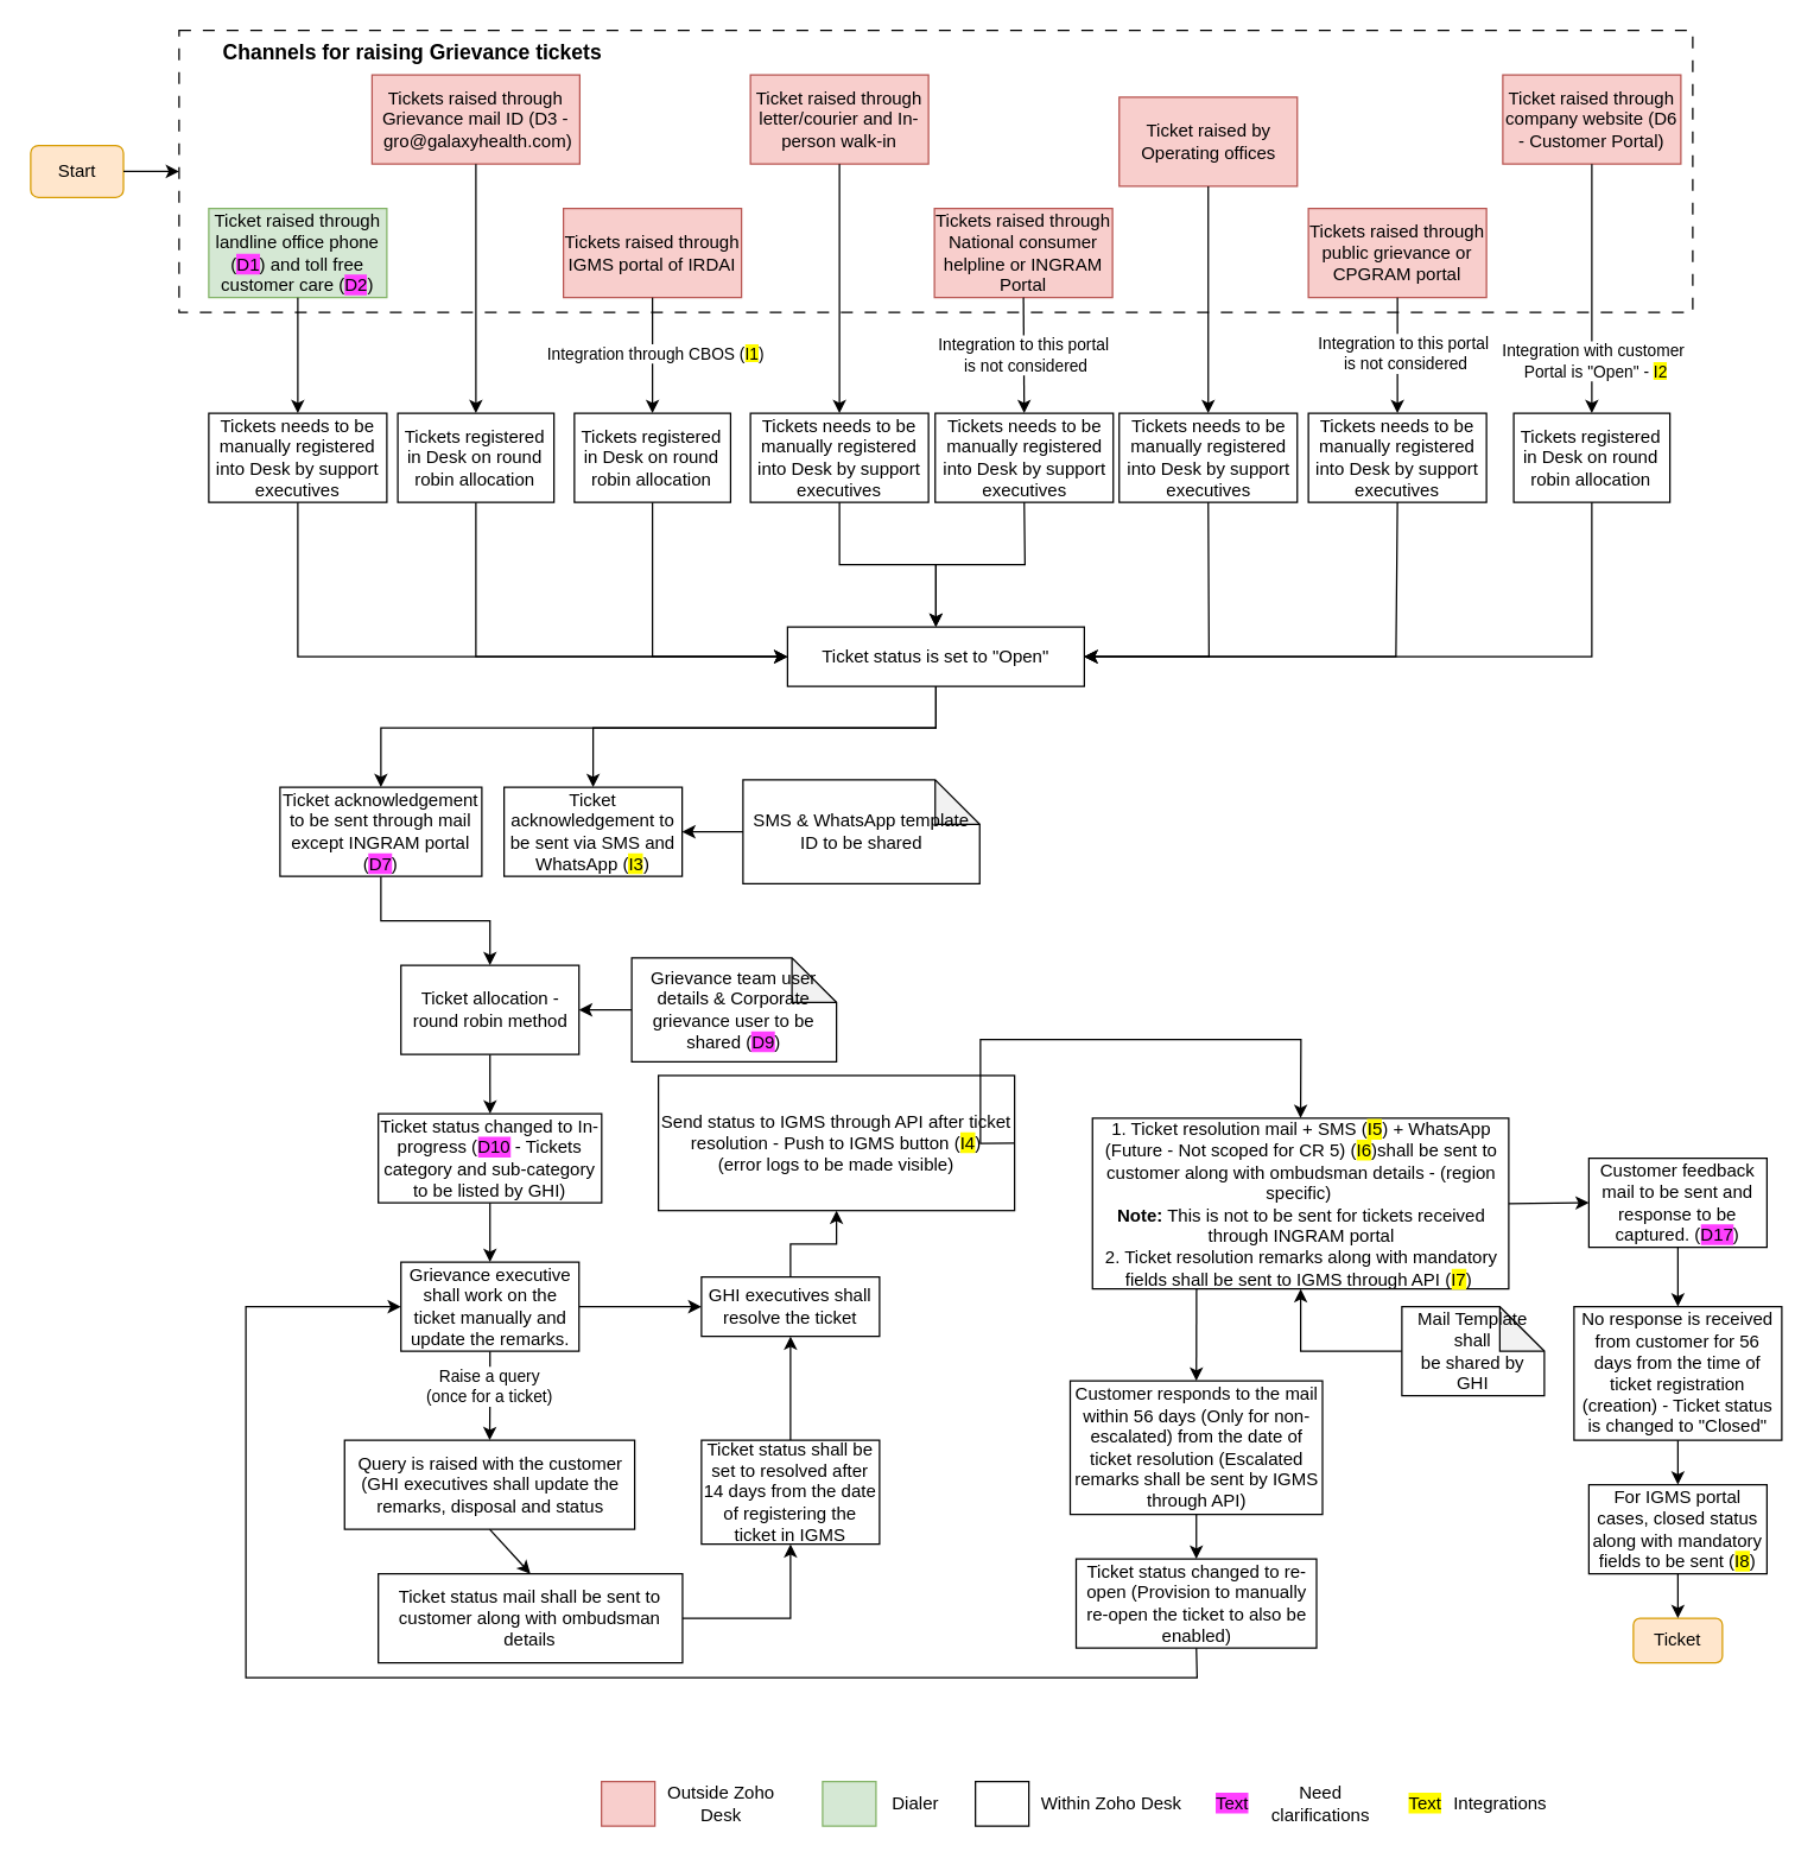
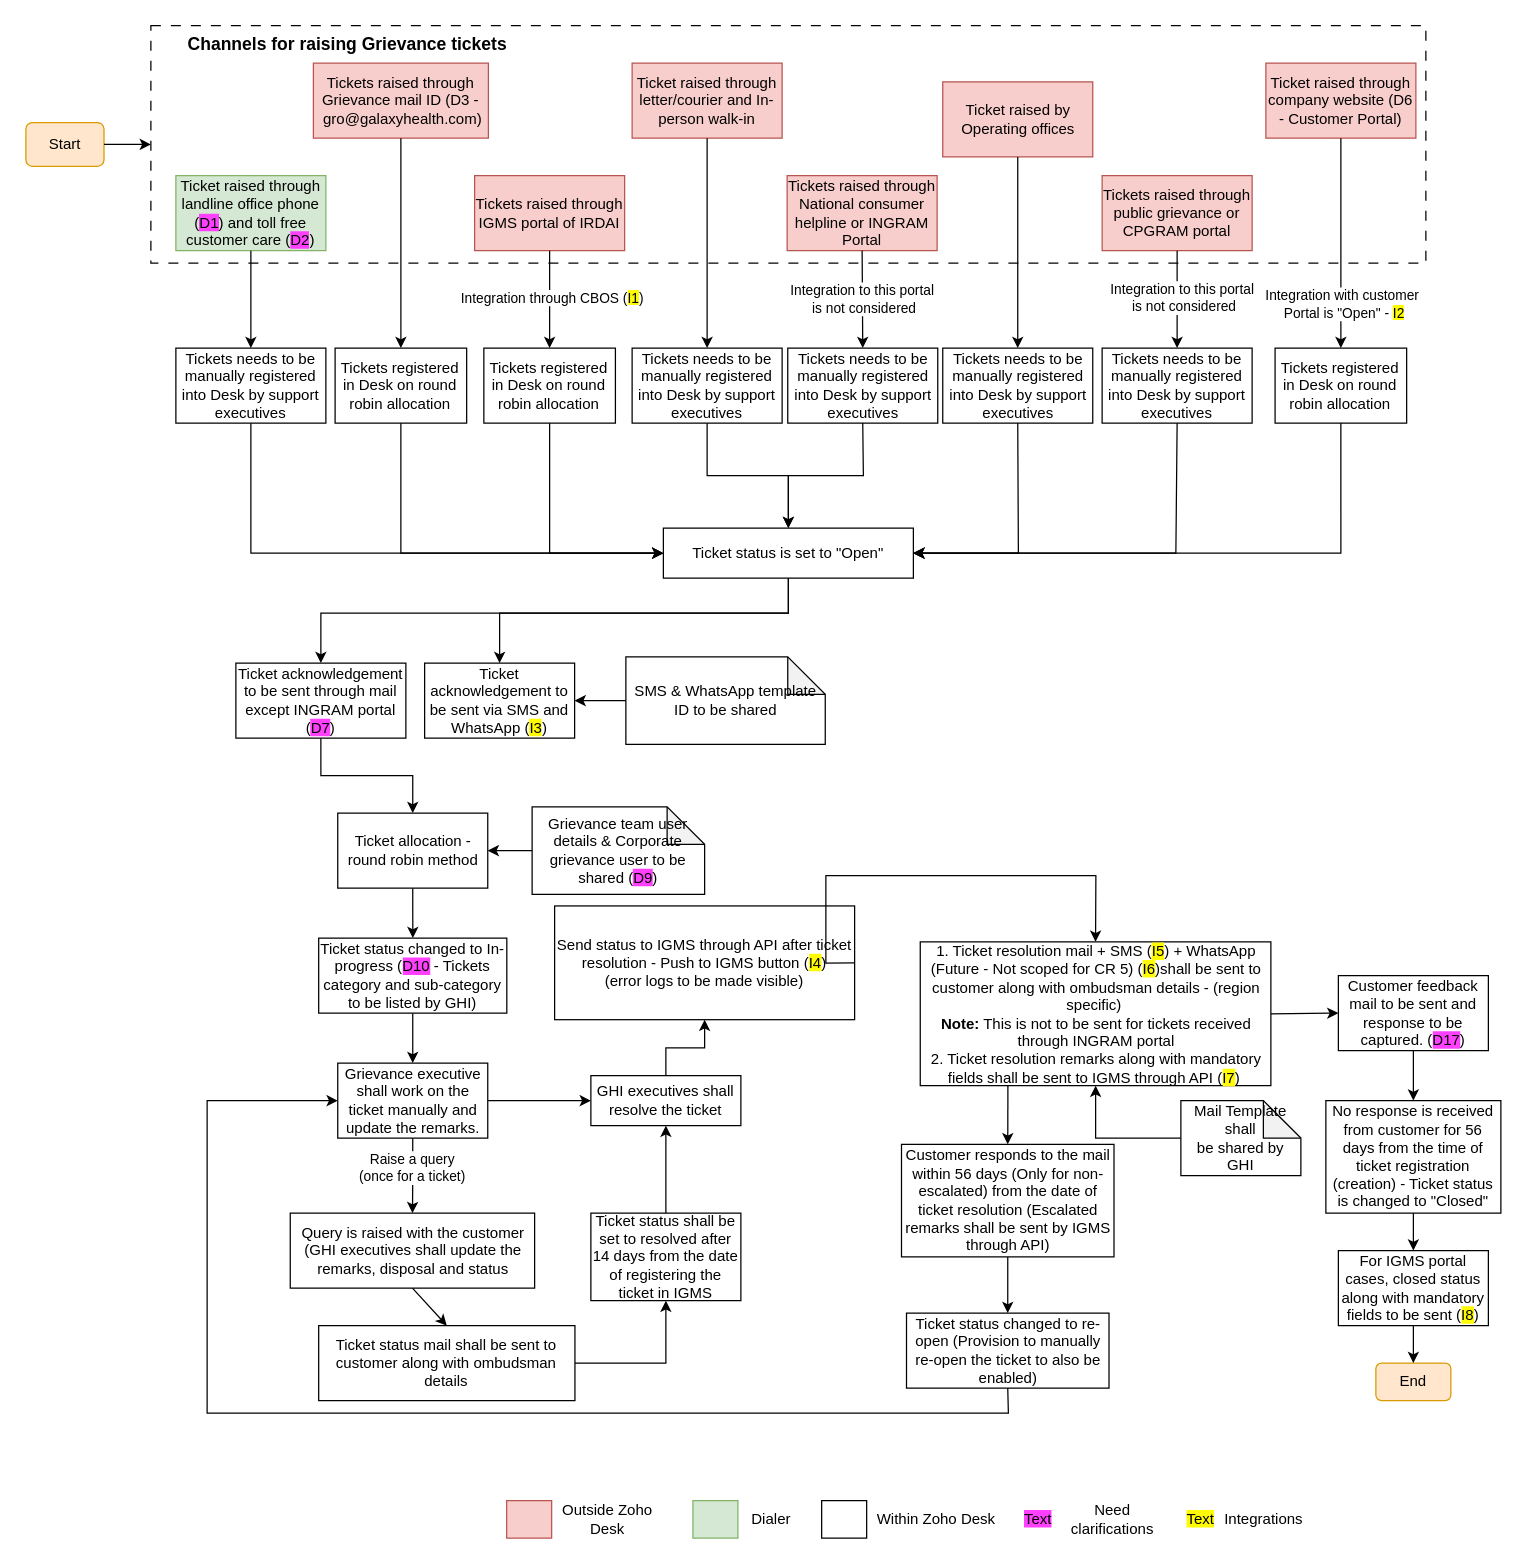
- <mxCell id="78" value="Customer responds to the mail within 56 days (Only for non-escalated) from the date of ticket resolution (Escalated remarks shall be sent by IGMS through API)" style="rounded=0;whiteSpace=wrap;html=1;" parent="1" vertex="1"><mxGeometry x="720.5" y="930" width="170" height="90" as="geometry" /></mxCell>
+ <mxCell id="78" value="Customer responds to the mail within 56 days (Only for non-escalated) from the date of ticket resolution (Escalated remarks shall be sent by IGMS through API)" style="rounded=0;whiteSpace=wrap;html=1;" parent="1" vertex="1"><mxGeometry x="720.5" y="915" width="170" height="90" as="geometry" /></mxCell>
- <mxCell id="87" value="Ticket" style="rounded=1;whiteSpace=wrap;html=1;fillColor=#ffe6cc;strokeColor=#d79b00;" parent="1" vertex="1"><mxGeometry x="1100" y="1090" width="60" height="30" as="geometry" /></mxCell>
+ <mxCell id="87" value="End" style="rounded=1;whiteSpace=wrap;html=1;fillColor=#ffe6cc;strokeColor=#d79b00;" parent="1" vertex="1"><mxGeometry x="1100" y="1090" width="60" height="30" as="geometry" /></mxCell>
